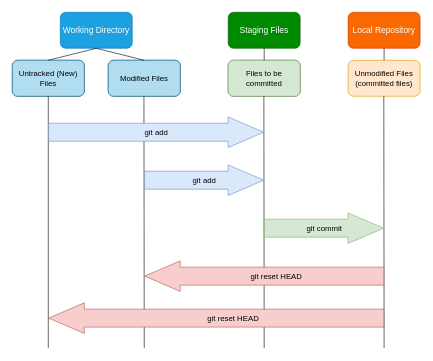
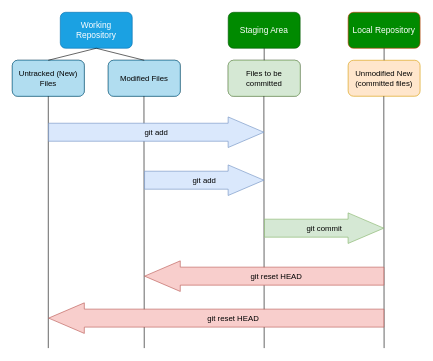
- <mxCell id="6" value="Working Directory" style="rounded=1;whiteSpace=wrap;html=1;fontSize=14;fillColor=#1ba1e2;strokeColor=#006EAF;fontColor=#ffffff;" vertex="1" parent="1"><mxGeometry x="100" y="20" width="120" height="60" as="geometry" /></mxCell>
+ <mxCell id="6" value="Working Repository" style="rounded=1;whiteSpace=wrap;html=1;fontSize=14;fillColor=#1ba1e2;strokeColor=#006EAF;fontColor=#ffffff;" vertex="1" parent="1"><mxGeometry x="100" y="20" width="120" height="60" as="geometry" /></mxCell>
- <mxCell id="7" value="Staging Files" style="rounded=1;whiteSpace=wrap;html=1;fontSize=14;fillColor=#008a00;strokeColor=#005700;fontColor=#ffffff;" vertex="1" parent="1"><mxGeometry x="380" y="20" width="120" height="60" as="geometry" /></mxCell>
+ <mxCell id="7" value="Staging Area" style="rounded=1;whiteSpace=wrap;html=1;fontSize=14;fillColor=#008a00;strokeColor=#005700;fontColor=#ffffff;" vertex="1" parent="1"><mxGeometry x="380" y="20" width="120" height="60" as="geometry" /></mxCell>
- <mxCell id="5" value="Local Repository" style="rounded=1;whiteSpace=wrap;html=1;fontSize=14;fillColor=#fa6800;strokeColor=#C73500;fontColor=#ffffff;" vertex="1" parent="1"><mxGeometry x="580" y="20" width="120" height="60" as="geometry" /></mxCell>
+ <mxCell id="5" value="Local Repository" style="rounded=1;whiteSpace=wrap;html=1;fontSize=14;fillColor=#008a00;strokeColor=#C73500;fontColor=#ffffff;" vertex="1" parent="1"><mxGeometry x="580" y="20" width="120" height="60" as="geometry" /></mxCell>
- <mxCell id="3" value="Unmodified Files (committed files)" style="rounded=1;whiteSpace=wrap;html=1;fontSize=13;fillColor=#ffe6cc;strokeColor=#d79b00;" vertex="1" parent="1"><mxGeometry x="580" y="100" width="120" height="60" as="geometry" /></mxCell>
+ <mxCell id="3" value="Unmodified New (committed files)" style="rounded=1;whiteSpace=wrap;html=1;fontSize=13;fillColor=#ffe6cc;strokeColor=#d79b00;" vertex="1" parent="1"><mxGeometry x="580" y="100" width="120" height="60" as="geometry" /></mxCell>
